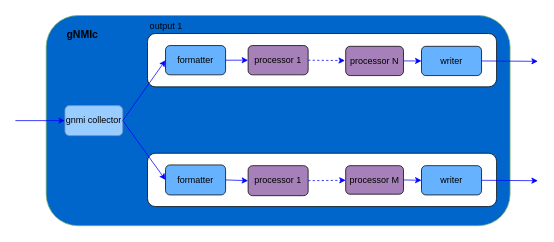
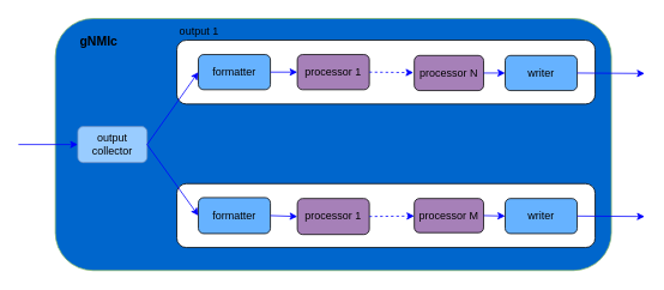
- <mxCell id="8" value="gnmi collector" style="rounded=1;whiteSpace=wrap;html=1;strokeColor=#6c8ebf;fillColor=#99CCFF;" vertex="1" parent="1"><mxGeometry x="86" y="140" width="77" height="40" as="geometry" /></mxCell>
+ <mxCell id="8" value="output collector" style="rounded=1;whiteSpace=wrap;html=1;strokeColor=#6c8ebf;fillColor=#99CCFF;" vertex="1" parent="1"><mxGeometry x="86" y="140" width="77" height="40" as="geometry" /></mxCell>
